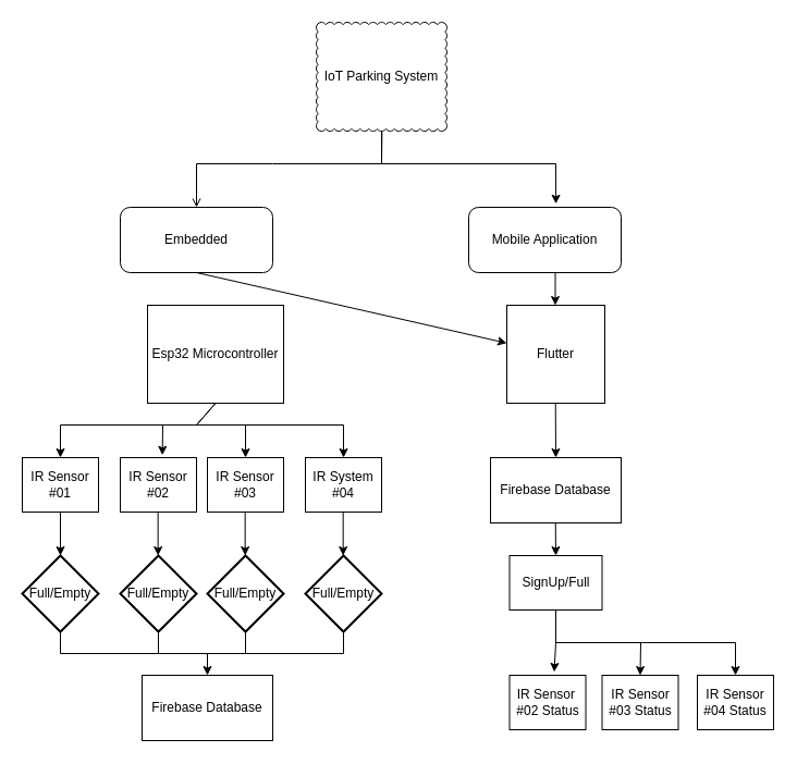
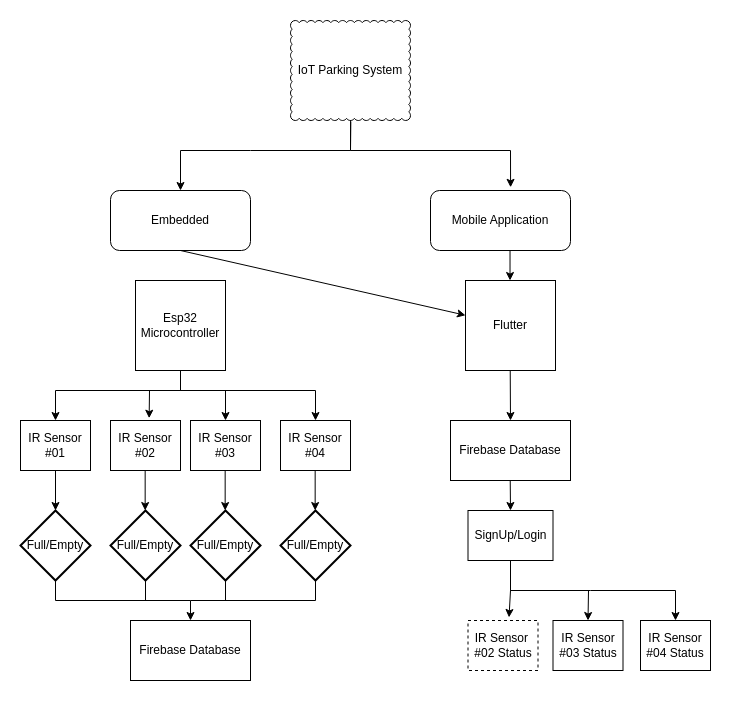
- <mxCell id="21" value="" style="endArrow=open;html=1;rounded=0;entryX=0.5;entryY=0;entryDx=0;entryDy=0;exitX=0.502;exitY=1.012;exitDx=0;exitDy=0;exitPerimeter=0;" edge="1" parent="1" source="3" target="2"><mxGeometry width="50" height="50" relative="1" as="geometry"><mxPoint x="350" y="130" as="sourcePoint" /><mxPoint x="290" y="200" as="targetPoint" /><Array as="points"><mxPoint x="350" y="150" /><mxPoint x="250" y="150" /><mxPoint x="180" y="150" /></Array></mxGeometry></mxCell>
+ <mxCell id="21" value="" style="endArrow=classic;html=1;rounded=0;entryX=0.5;entryY=0;entryDx=0;entryDy=0;exitX=0.502;exitY=1.012;exitDx=0;exitDy=0;exitPerimeter=0;" edge="1" parent="1" source="3" target="2"><mxGeometry width="50" height="50" relative="1" as="geometry"><mxPoint x="350" y="130" as="sourcePoint" /><mxPoint x="290" y="200" as="targetPoint" /><Array as="points"><mxPoint x="350" y="150" /><mxPoint x="250" y="150" /><mxPoint x="180" y="150" /></Array></mxGeometry></mxCell>
- <mxCell id="4" value="Esp32 Microcontroller" style="whiteSpace=wrap;html=1;aspect=fixed;" vertex="1" parent="1"><mxGeometry x="135" y="280" width="125" height="90" as="geometry" /></mxCell>
+ <mxCell id="4" value="Esp32 Microcontroller" style="whiteSpace=wrap;html=1;aspect=fixed;" vertex="1" parent="1"><mxGeometry x="135" y="280" width="90" height="90" as="geometry" /></mxCell>
- <mxCell id="15" value="IR System #04" style="rounded=0;whiteSpace=wrap;html=1;" vertex="1" parent="1"><mxGeometry x="280" y="420" width="70" height="50" as="geometry" /></mxCell>
+ <mxCell id="15" value="IR Sensor #04" style="rounded=0;whiteSpace=wrap;html=1;" vertex="1" parent="1"><mxGeometry x="280" y="420" width="70" height="50" as="geometry" /></mxCell>
- <mxCell id="16" value="SignUp/Full" style="rounded=0;whiteSpace=wrap;html=1;" vertex="1" parent="1"><mxGeometry x="467.5" y="510" width="85" height="50" as="geometry" /></mxCell>
+ <mxCell id="16" value="SignUp/Login" style="rounded=0;whiteSpace=wrap;html=1;" vertex="1" parent="1"><mxGeometry x="467.5" y="510" width="85" height="50" as="geometry" /></mxCell>
- <mxCell id="18" value="IR Sensor&amp;nbsp; #02 Status" style="rounded=0;whiteSpace=wrap;html=1;" vertex="1" parent="1"><mxGeometry x="467.5" y="620" width="70" height="50" as="geometry" /></mxCell>
+ <mxCell id="18" value="IR Sensor&amp;nbsp; #02 Status" style="rounded=0;whiteSpace=wrap;html=1;dashed=1;" vertex="1" parent="1"><mxGeometry x="467.5" y="620" width="70" height="50" as="geometry" /></mxCell>
